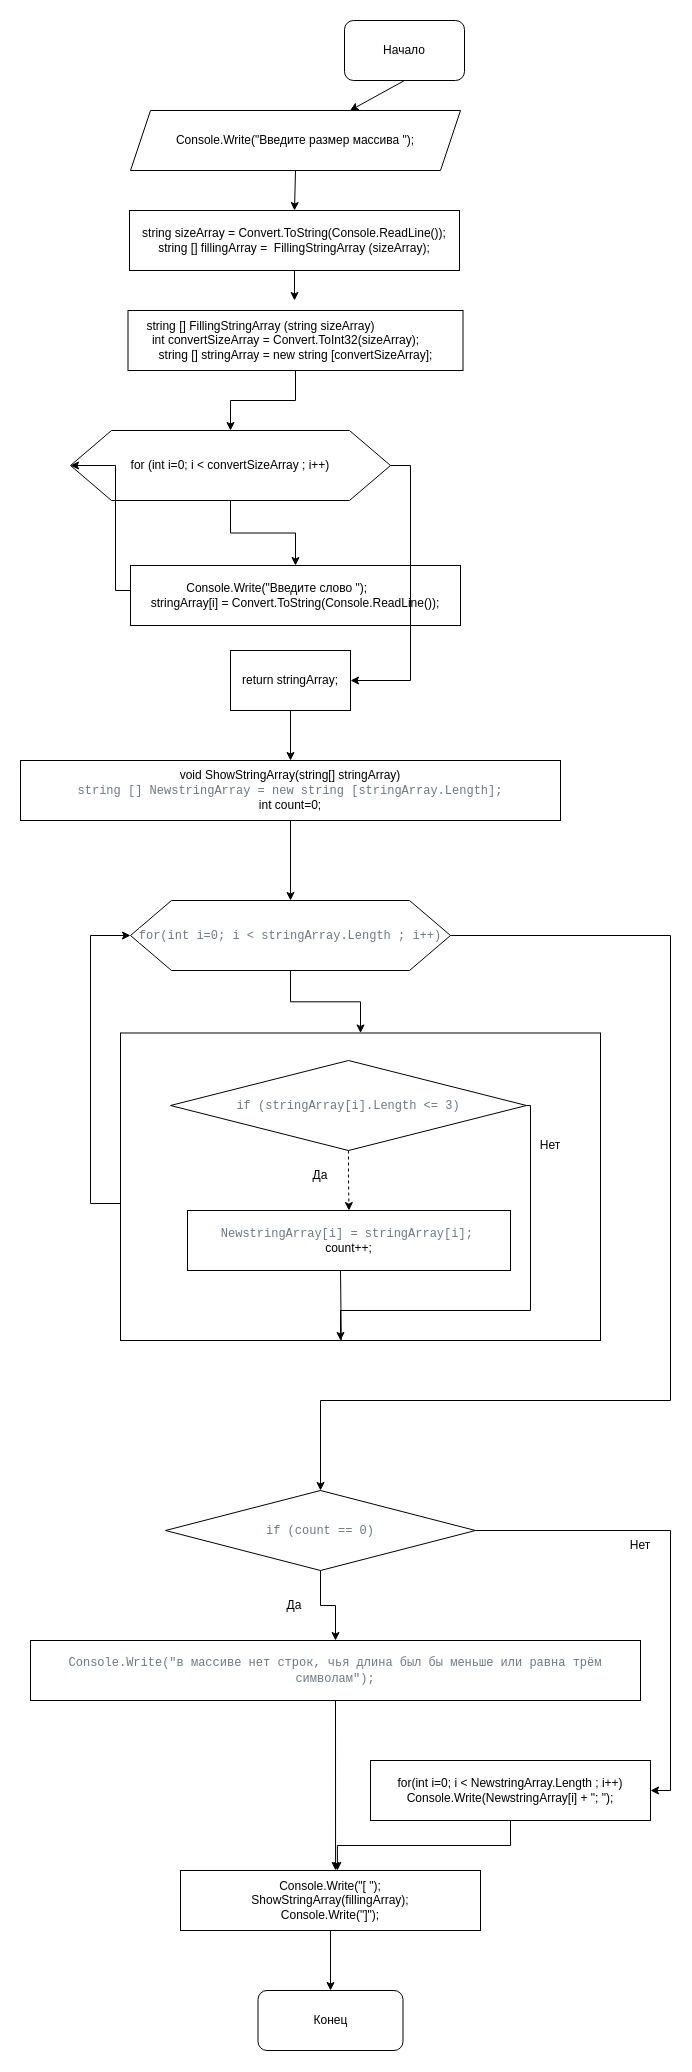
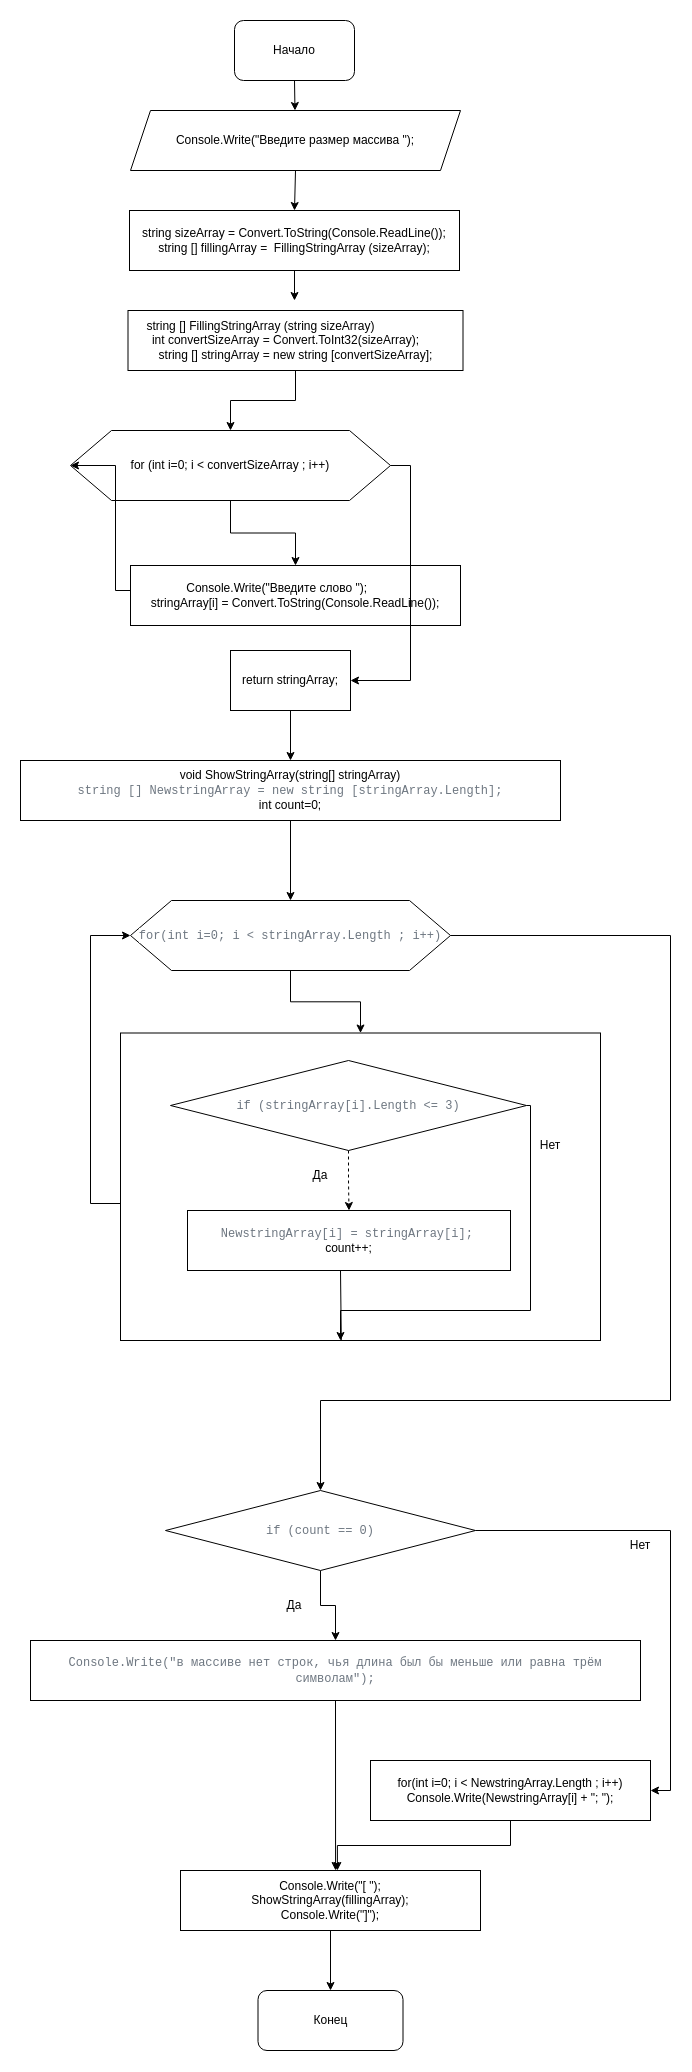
- <mxCell id="2" value="Начало" style="rounded=1;whiteSpace=wrap;html=1;" parent="1" vertex="1"><mxGeometry x="344" y="20" width="120" height="60" as="geometry" /></mxCell>
+ <mxCell id="2" value="Начало" style="rounded=1;whiteSpace=wrap;html=1;" parent="1" vertex="1"><mxGeometry x="234" y="20" width="120" height="60" as="geometry" /></mxCell>
